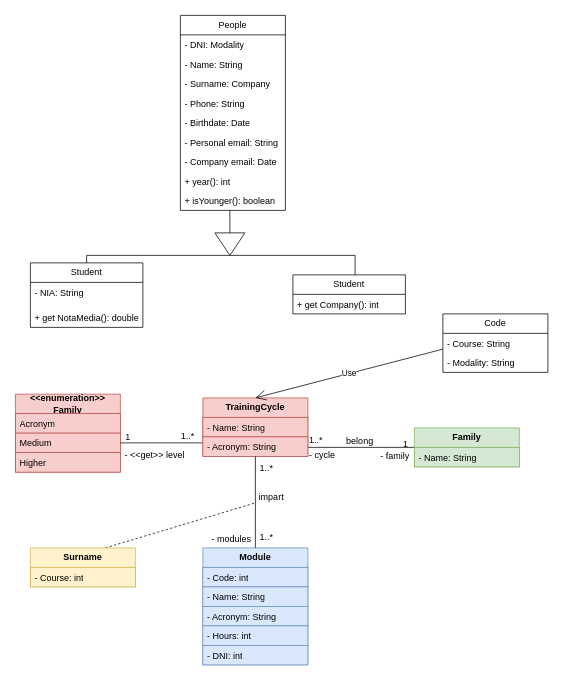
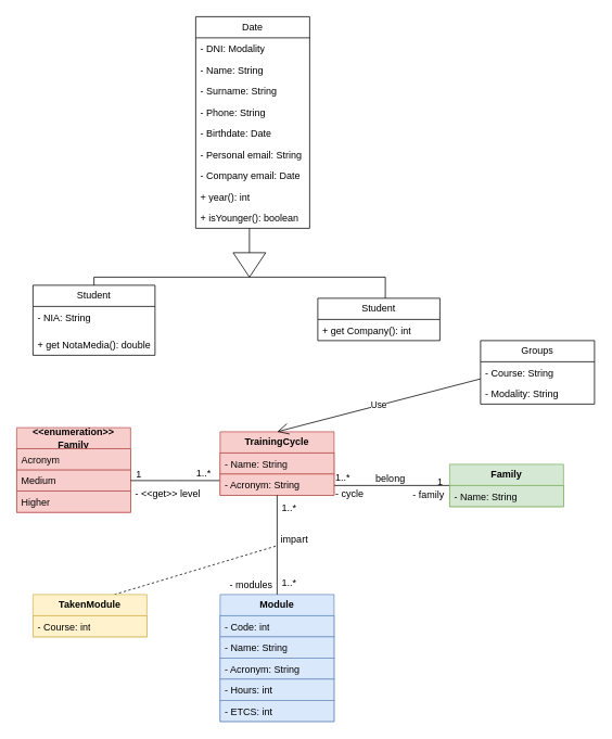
- <mxCell id="28" value="People" style="swimlane;fontStyle=0;childLayout=stackLayout;horizontal=1;startSize=26;fillColor=none;horizontalStack=0;resizeParent=1;resizeParentMax=0;resizeLast=0;collapsible=1;marginBottom=0;whiteSpace=wrap;html=1;" vertex="1" parent="1"><mxGeometry x="240" y="20" width="140" height="260" as="geometry" /></mxCell>
+ <mxCell id="28" value="Date" style="swimlane;fontStyle=0;childLayout=stackLayout;horizontal=1;startSize=26;fillColor=none;horizontalStack=0;resizeParent=1;resizeParentMax=0;resizeLast=0;collapsible=1;marginBottom=0;whiteSpace=wrap;html=1;" vertex="1" parent="1"><mxGeometry x="240" y="20" width="140" height="260" as="geometry" /></mxCell>
- <mxCell id="31" value="- Surname: Company" style="text;strokeColor=none;fillColor=none;align=left;verticalAlign=top;spacingLeft=4;spacingRight=4;overflow=hidden;rotatable=0;points=[[0,0.5],[1,0.5]];portConstraint=eastwest;whiteSpace=wrap;html=1;" vertex="1" parent="28"><mxGeometry y="78" width="140" height="26" as="geometry" /></mxCell>
+ <mxCell id="31" value="- Surname: String" style="text;strokeColor=none;fillColor=none;align=left;verticalAlign=top;spacingLeft=4;spacingRight=4;overflow=hidden;rotatable=0;points=[[0,0.5],[1,0.5]];portConstraint=eastwest;whiteSpace=wrap;html=1;" vertex="1" parent="28"><mxGeometry y="78" width="140" height="26" as="geometry" /></mxCell>
- <mxCell id="38" value="Code" style="swimlane;fontStyle=0;childLayout=stackLayout;horizontal=1;startSize=26;fillColor=none;horizontalStack=0;resizeParent=1;resizeParentMax=0;resizeLast=0;collapsible=1;marginBottom=0;whiteSpace=wrap;html=1;" vertex="1" parent="1"><mxGeometry x="590" y="418" width="140" height="78" as="geometry" /></mxCell>
+ <mxCell id="38" value="Groups" style="swimlane;fontStyle=0;childLayout=stackLayout;horizontal=1;startSize=26;fillColor=none;horizontalStack=0;resizeParent=1;resizeParentMax=0;resizeLast=0;collapsible=1;marginBottom=0;whiteSpace=wrap;html=1;" vertex="1" parent="1"><mxGeometry x="590" y="418" width="140" height="78" as="geometry" /></mxCell>
- <mxCell id="46" value="Surname" style="swimlane;fontStyle=1;childLayout=stackLayout;horizontal=1;startSize=26;fillColor=#fff2cc;horizontalStack=0;resizeParent=1;resizeParentMax=0;resizeLast=0;collapsible=1;marginBottom=0;whiteSpace=wrap;html=1;strokeColor=#d6b656;" vertex="1" parent="1"><mxGeometry y="730" width="140" height="52" as="geometry" x="40" /></mxCell>
+ <mxCell id="46" value="TakenModule" style="swimlane;fontStyle=1;childLayout=stackLayout;horizontal=1;startSize=26;fillColor=#fff2cc;horizontalStack=0;resizeParent=1;resizeParentMax=0;resizeLast=0;collapsible=1;marginBottom=0;whiteSpace=wrap;html=1;strokeColor=#d6b656;" vertex="1" parent="1"><mxGeometry y="730" width="140" height="52" as="geometry" x="40" /></mxCell>
- <mxCell id="23" value="- DNI: int" style="text;strokeColor=#6c8ebf;fillColor=#dae8fc;align=left;verticalAlign=top;spacingLeft=4;spacingRight=4;overflow=hidden;rotatable=0;points=[[0,0.5],[1,0.5]];portConstraint=eastwest;whiteSpace=wrap;html=1;" parent="18" vertex="1"><mxGeometry y="130" width="140" height="26" as="geometry" /></mxCell>
+ <mxCell id="23" value="- ETCS: int" style="text;strokeColor=#6c8ebf;fillColor=#dae8fc;align=left;verticalAlign=top;spacingLeft=4;spacingRight=4;overflow=hidden;rotatable=0;points=[[0,0.5],[1,0.5]];portConstraint=eastwest;whiteSpace=wrap;html=1;" parent="18" vertex="1"><mxGeometry y="130" width="140" height="26" as="geometry" /></mxCell>
